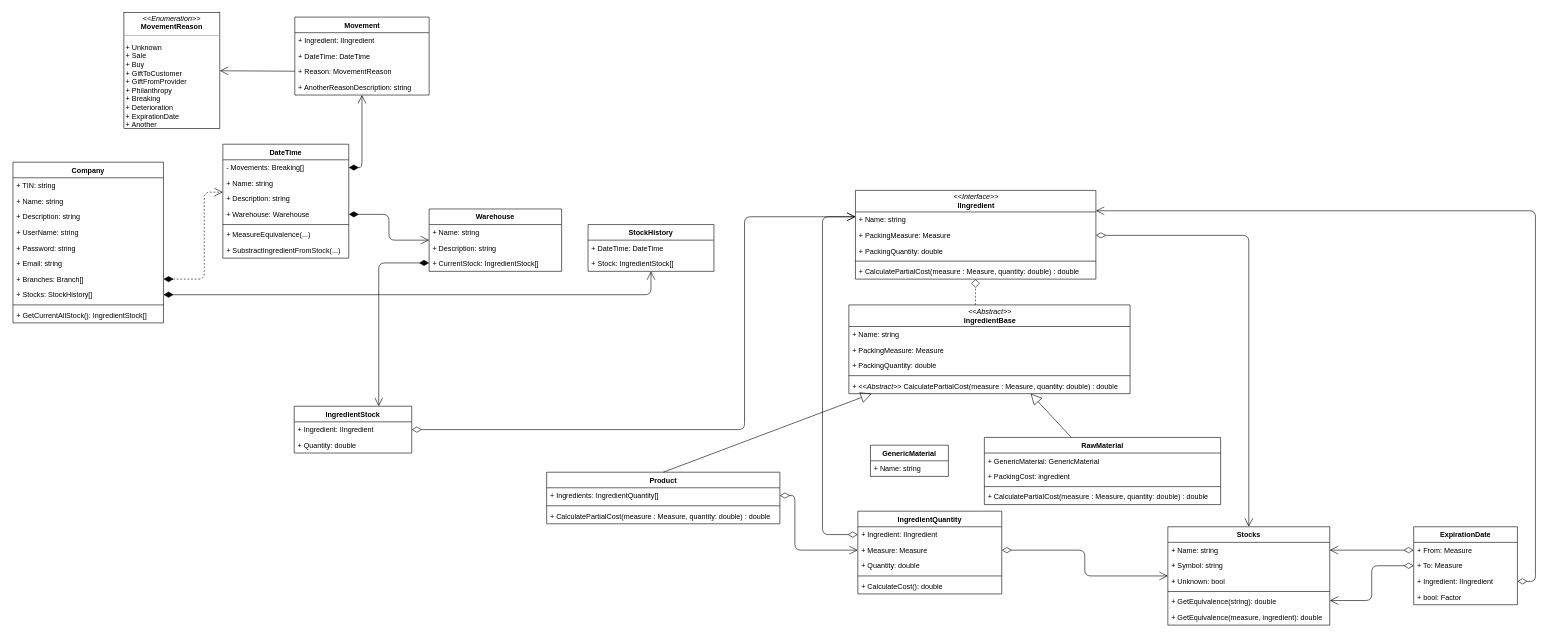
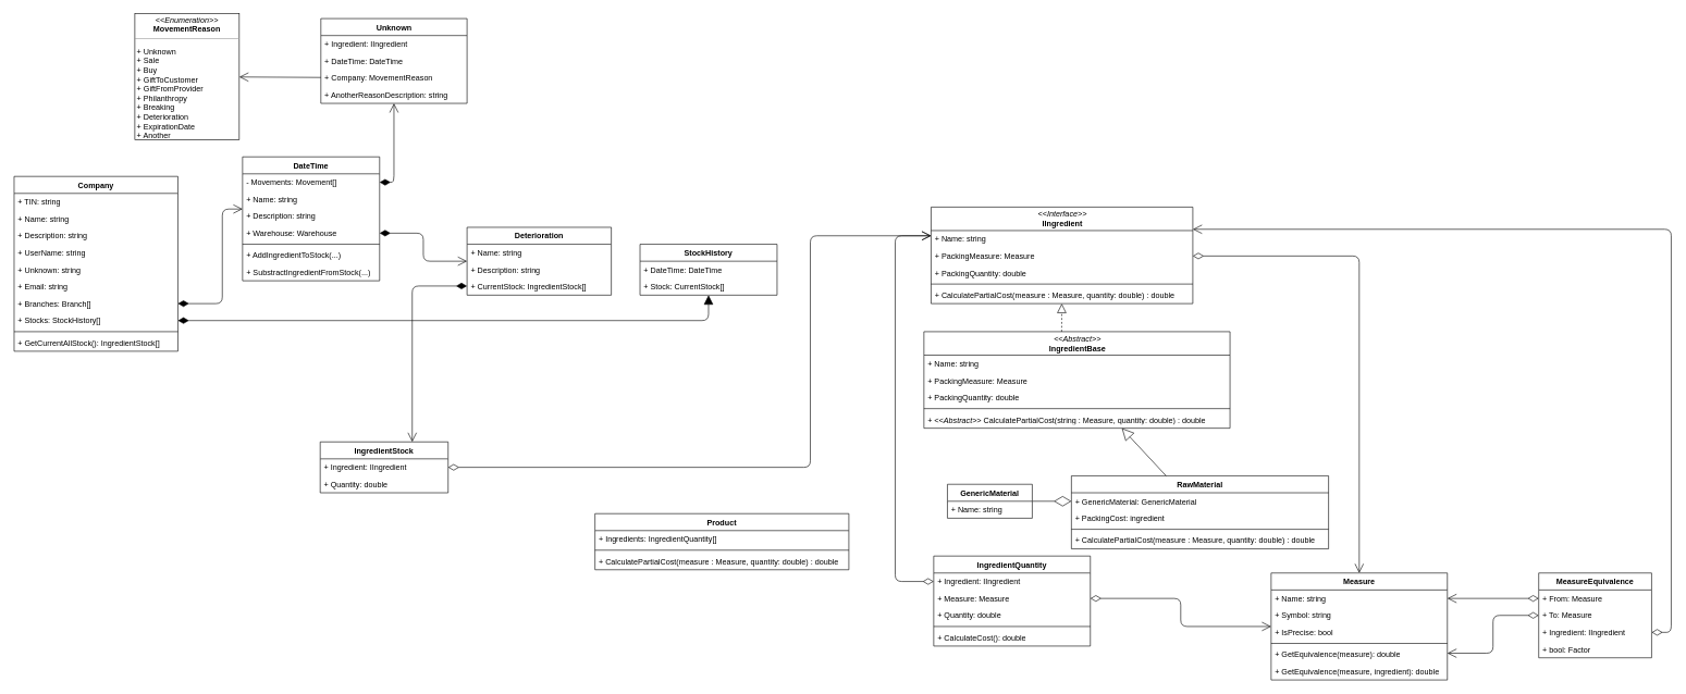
- <mxCell id="81" value="Movement" style="swimlane;fontStyle=1;align=center;verticalAlign=top;childLayout=stackLayout;horizontal=1;startSize=26;horizontalStack=0;resizeParent=1;resizeParentMax=0;resizeLast=0;collapsible=1;marginBottom=0;swimlaneFillColor=#ffffff;html=1;" parent="1" vertex="1"><mxGeometry x="490" y="28" width="224" height="130" as="geometry" /></mxCell>
+ <mxCell id="81" value="Unknown" style="swimlane;fontStyle=1;align=center;verticalAlign=top;childLayout=stackLayout;horizontal=1;startSize=26;horizontalStack=0;resizeParent=1;resizeParentMax=0;resizeLast=0;collapsible=1;marginBottom=0;swimlaneFillColor=#ffffff;html=1;" parent="1" vertex="1"><mxGeometry x="490" y="28" width="224" height="130" as="geometry" /></mxCell>
- <mxCell id="84" value="+ Reason: MovementReason" style="text;strokeColor=none;fillColor=none;align=left;verticalAlign=top;spacingLeft=4;spacingRight=4;overflow=hidden;rotatable=0;points=[[0,0.5],[1,0.5]];portConstraint=eastwest;" parent="81" vertex="1"><mxGeometry y="78" width="224" height="26" as="geometry" /></mxCell>
+ <mxCell id="84" value="+ Company: MovementReason" style="text;strokeColor=none;fillColor=none;align=left;verticalAlign=top;spacingLeft=4;spacingRight=4;overflow=hidden;rotatable=0;points=[[0,0.5],[1,0.5]];portConstraint=eastwest;" parent="81" vertex="1"><mxGeometry y="78" width="224" height="26" as="geometry" /></mxCell>
- <mxCell id="72" value="- Movements: Breaking[]" style="text;strokeColor=none;fillColor=none;align=left;verticalAlign=top;spacingLeft=4;spacingRight=4;overflow=hidden;rotatable=0;points=[[0,0.5],[1,0.5]];portConstraint=eastwest;" parent="71" vertex="1"><mxGeometry y="26" width="210" height="26" as="geometry" /></mxCell>
+ <mxCell id="72" value="- Movements: Movement[]" style="text;strokeColor=none;fillColor=none;align=left;verticalAlign=top;spacingLeft=4;spacingRight=4;overflow=hidden;rotatable=0;points=[[0,0.5],[1,0.5]];portConstraint=eastwest;" parent="71" vertex="1"><mxGeometry y="26" width="210" height="26" as="geometry" /></mxCell>
- <mxCell id="51" value="Warehouse" style="swimlane;fontStyle=1;childLayout=stackLayout;horizontal=1;startSize=26;fillColor=none;horizontalStack=0;resizeParent=1;resizeParentMax=0;resizeLast=0;collapsible=1;marginBottom=0;swimlaneFillColor=#ffffff;" parent="1" vertex="1"><mxGeometry x="714" y="348" width="221" height="104" as="geometry" /></mxCell>
+ <mxCell id="51" value="Deterioration" style="swimlane;fontStyle=1;childLayout=stackLayout;horizontal=1;startSize=26;fillColor=none;horizontalStack=0;resizeParent=1;resizeParentMax=0;resizeLast=0;collapsible=1;marginBottom=0;swimlaneFillColor=#ffffff;" parent="1" vertex="1"><mxGeometry x="714" y="348" width="221" height="104" as="geometry" /></mxCell>
- <mxCell id="77" value="+ MeasureEquivalence(...)" style="text;strokeColor=none;fillColor=none;align=left;verticalAlign=top;spacingLeft=4;spacingRight=4;overflow=hidden;rotatable=0;points=[[0,0.5],[1,0.5]];portConstraint=eastwest;html=1;" parent="71" vertex="1"><mxGeometry y="138" width="210" height="26" as="geometry" /></mxCell>
+ <mxCell id="77" value="+ AddIngredientToStock(...)" style="text;strokeColor=none;fillColor=none;align=left;verticalAlign=top;spacingLeft=4;spacingRight=4;overflow=hidden;rotatable=0;points=[[0,0.5],[1,0.5]];portConstraint=eastwest;html=1;" parent="71" vertex="1"><mxGeometry y="138" width="210" height="26" as="geometry" /></mxCell>
- <mxCell id="79" value="" style="endArrow=open;html=1;endSize=12;startArrow=diamondThin;startSize=14;startFill=1;edgeStyle=orthogonalEdgeStyle;align=right;verticalAlign=middle;spacingRight=0;spacingTop=0;labelPosition=left;verticalLabelPosition=middle;dashed=1;" parent="1" source="62" target="71" edge="1"><mxGeometry x="-0.554" y="12" relative="1" as="geometry"><mxPoint x="259" y="532.286" as="sourcePoint" /><mxPoint x="359" y="495.143" as="targetPoint" /><mxPoint as="offset" /><Array as="points"><mxPoint x="339" y="465" /><mxPoint x="339" y="320" /></Array></mxGeometry></mxCell>
+ <mxCell id="79" value="" style="endArrow=open;html=1;endSize=12;startArrow=diamondThin;startSize=14;startFill=1;edgeStyle=orthogonalEdgeStyle;align=right;verticalAlign=middle;spacingRight=0;spacingTop=0;labelPosition=left;verticalLabelPosition=middle;" parent="1" source="62" target="71" edge="1"><mxGeometry x="-0.554" y="12" relative="1" as="geometry"><mxPoint x="259" y="532.286" as="sourcePoint" /><mxPoint x="359" y="495.143" as="targetPoint" /><mxPoint as="offset" /><Array as="points"><mxPoint x="339" y="465" /><mxPoint x="339" y="320" /></Array></mxGeometry></mxCell>
- <mxCell id="60" value="+ Password: string" style="text;strokeColor=none;fillColor=none;align=left;verticalAlign=top;spacingLeft=4;spacingRight=4;overflow=hidden;rotatable=0;points=[[0,0.5],[1,0.5]];portConstraint=eastwest;" parent="55" vertex="1"><mxGeometry y="130" width="251" height="26" as="geometry" /></mxCell>
+ <mxCell id="60" value="+ Unknown: string" style="text;strokeColor=none;fillColor=none;align=left;verticalAlign=top;spacingLeft=4;spacingRight=4;overflow=hidden;rotatable=0;points=[[0,0.5],[1,0.5]];portConstraint=eastwest;" parent="55" vertex="1"><mxGeometry y="130" width="251" height="26" as="geometry" /></mxCell>
- <mxCell id="70" value="+ Stock: IngredientStock[]" style="text;strokeColor=none;fillColor=none;align=left;verticalAlign=top;spacingLeft=4;spacingRight=4;overflow=hidden;rotatable=0;points=[[0,0.5],[1,0.5]];portConstraint=eastwest;" parent="68" vertex="1"><mxGeometry y="52" width="210" height="26" as="geometry" /></mxCell>
+ <mxCell id="70" value="+ Stock: CurrentStock[]" style="text;strokeColor=none;fillColor=none;align=left;verticalAlign=top;spacingLeft=4;spacingRight=4;overflow=hidden;rotatable=0;points=[[0,0.5],[1,0.5]];portConstraint=eastwest;" parent="68" vertex="1"><mxGeometry y="52" width="210" height="26" as="geometry" /></mxCell>
- <mxCell id="67" value="" style="endArrow=open;html=1;endSize=12;startArrow=diamondThin;startSize=14;startFill=1;edgeStyle=orthogonalEdgeStyle;align=right;verticalAlign=bottom;labelPosition=left;verticalLabelPosition=middle;" parent="1" source="63" target="68" edge="1"><mxGeometry x="-0.911" y="-8" relative="1" as="geometry"><mxPoint x="949" y="669" as="sourcePoint" /><mxPoint x="509" y="544" as="targetPoint" /><mxPoint as="offset" /></mxGeometry></mxCell>
+ <mxCell id="67" value="" style="endArrow=block;html=1;endSize=12;startArrow=diamondThin;startSize=14;startFill=1;edgeStyle=orthogonalEdgeStyle;align=right;verticalAlign=bottom;labelPosition=left;verticalLabelPosition=middle;" parent="1" source="63" target="68" edge="1"><mxGeometry x="-0.911" y="-8" relative="1" as="geometry"><mxPoint x="949" y="669" as="sourcePoint" /><mxPoint x="509" y="544" as="targetPoint" /><mxPoint as="offset" /></mxGeometry></mxCell>
- <mxCell id="47" value="" style="endArrow=diamond;dashed=1;endFill=0;endSize=12;html=1;exitX=0.45;exitY=0;exitPerimeter=0;" parent="1" source="41" target="89" edge="1"><mxGeometry width="160" relative="1" as="geometry"><mxPoint x="1679" y="489" as="sourcePoint" /><mxPoint x="1839" y="489" as="targetPoint" /></mxGeometry></mxCell>
+ <mxCell id="47" value="" style="endArrow=block;dashed=1;endFill=0;endSize=12;html=1;exitX=0.45;exitY=0;exitPerimeter=0;" parent="1" source="41" target="89" edge="1"><mxGeometry width="160" relative="1" as="geometry"><mxPoint x="1679" y="489" as="sourcePoint" /><mxPoint x="1839" y="489" as="targetPoint" /></mxGeometry></mxCell>
- <mxCell id="46" value="+ &lt;i&gt;&amp;lt;&amp;lt;Abstract&amp;gt;&amp;gt;&lt;/i&gt; CalculatePartialCost(measure : Measure, quantity: double) : double" style="text;strokeColor=none;fillColor=none;align=left;verticalAlign=top;spacingLeft=4;spacingRight=4;overflow=hidden;rotatable=0;points=[[0,0.5],[1,0.5]];portConstraint=eastwest;html=1;" parent="41" vertex="1"><mxGeometry y="122" width="469" height="26" as="geometry" /></mxCell>
+ <mxCell id="46" value="+ &lt;i&gt;&amp;lt;&amp;lt;Abstract&amp;gt;&amp;gt;&lt;/i&gt; CalculatePartialCost(string : Measure, quantity: double) : double" style="text;strokeColor=none;fillColor=none;align=left;verticalAlign=top;spacingLeft=4;spacingRight=4;overflow=hidden;rotatable=0;points=[[0,0.5],[1,0.5]];portConstraint=eastwest;html=1;" parent="41" vertex="1"><mxGeometry y="122" width="469" height="26" as="geometry" /></mxCell>
- <mxCell id="49" value="" style="endArrow=block;endSize=16;endFill=0;html=1;exitX=0.5;exitY=0;" parent="1" source="2" target="41" edge="1"><mxGeometry x="1" y="792" width="160" relative="1" as="geometry"><mxPoint x="1136" y="749" as="sourcePoint" /><mxPoint x="1590" y="560" as="targetPoint" /><mxPoint x="630" y="312" as="offset" /></mxGeometry></mxCell>
+ <mxCell id="95" value="" style="endArrow=diamondThin;endFill=0;endSize=24;html=1;" parent="1" source="96" target="7" edge="1"><mxGeometry width="160" relative="1" as="geometry"><mxPoint x="1470" y="810" as="sourcePoint" /><mxPoint x="1630" y="810" as="targetPoint" /></mxGeometry></mxCell>
- <mxCell id="11" value="Stocks" style="swimlane;fontStyle=1;childLayout=stackLayout;horizontal=1;startSize=26;fillColor=none;horizontalStack=0;resizeParent=1;resizeParentMax=0;resizeLast=0;collapsible=1;marginBottom=0;swimlaneFillColor=#ffffff;glass=0;" parent="1" vertex="1"><mxGeometry x="1946" y="878" width="270" height="164" as="geometry" /></mxCell>
+ <mxCell id="11" value="Measure" style="swimlane;fontStyle=1;childLayout=stackLayout;horizontal=1;startSize=26;fillColor=none;horizontalStack=0;resizeParent=1;resizeParentMax=0;resizeLast=0;collapsible=1;marginBottom=0;swimlaneFillColor=#ffffff;glass=0;" parent="1" vertex="1"><mxGeometry x="1946" y="878" width="270" height="164" as="geometry" /></mxCell>
- <mxCell id="18" value="ExpirationDate" style="swimlane;fontStyle=1;childLayout=stackLayout;horizontal=1;startSize=26;fillColor=none;horizontalStack=0;resizeParent=1;resizeParentMax=0;resizeLast=0;collapsible=1;marginBottom=0;swimlaneFillColor=#ffffff;glass=0;" parent="1" vertex="1"><mxGeometry x="2356" y="878" width="173" height="130" as="geometry" /></mxCell>
+ <mxCell id="18" value="MeasureEquivalence" style="swimlane;fontStyle=1;childLayout=stackLayout;horizontal=1;startSize=26;fillColor=none;horizontalStack=0;resizeParent=1;resizeParentMax=0;resizeLast=0;collapsible=1;marginBottom=0;swimlaneFillColor=#ffffff;glass=0;" parent="1" vertex="1"><mxGeometry x="2356" y="878" width="173" height="130" as="geometry" /></mxCell>
- <mxCell id="26" value="" style="endArrow=open;html=1;endSize=12;startArrow=diamondThin;startSize=14;startFill=0;edgeStyle=orthogonalEdgeStyle;entryX=0;entryY=0.5;" parent="1" source="3" target="31" edge="1"><mxGeometry relative="1" as="geometry"><mxPoint x="1096" y="969" as="sourcePoint" /><mxPoint x="1256" y="969" as="targetPoint" /><Array as="points"><mxPoint x="1324" y="826" /><mxPoint x="1324" y="917" /></Array></mxGeometry></mxCell>
- <mxCell id="27" value="" style="resizable=0;html=1;align=left;verticalAlign=top;labelBackgroundColor=#ffffff;fontSize=10;" parent="26" connectable="0" vertex="1"><mxGeometry x="-1" relative="1" as="geometry" /></mxCell>
- <mxCell id="28" value="" style="resizable=0;html=1;align=right;verticalAlign=top;labelBackgroundColor=#ffffff;fontSize=10;" parent="26" connectable="0" vertex="1"><mxGeometry x="1" relative="1" as="geometry" /></mxCell>
- <mxCell id="14" value="+ Unknown: bool" style="text;strokeColor=none;fillColor=none;align=left;verticalAlign=top;spacingLeft=4;spacingRight=4;overflow=hidden;rotatable=0;points=[[0,0.5],[1,0.5]];portConstraint=eastwest;" parent="11" vertex="1"><mxGeometry y="78" width="270" height="26" as="geometry" /></mxCell>
+ <mxCell id="14" value="+ IsPrecise: bool" style="text;strokeColor=none;fillColor=none;align=left;verticalAlign=top;spacingLeft=4;spacingRight=4;overflow=hidden;rotatable=0;points=[[0,0.5],[1,0.5]];portConstraint=eastwest;" parent="11" vertex="1"><mxGeometry y="78" width="270" height="26" as="geometry" /></mxCell>
- <mxCell id="16" value="+ GetEquivalence(string): double" style="text;strokeColor=none;fillColor=none;align=left;verticalAlign=top;spacingLeft=4;spacingRight=4;overflow=hidden;rotatable=0;points=[[0,0.5],[1,0.5]];portConstraint=eastwest;html=1;" parent="11" vertex="1"><mxGeometry y="112" width="270" height="26" as="geometry" /></mxCell>
+ <mxCell id="16" value="+ GetEquivalence(measure): double" style="text;strokeColor=none;fillColor=none;align=left;verticalAlign=top;spacingLeft=4;spacingRight=4;overflow=hidden;rotatable=0;points=[[0,0.5],[1,0.5]];portConstraint=eastwest;html=1;" parent="11" vertex="1"><mxGeometry y="112" width="270" height="26" as="geometry" /></mxCell>
